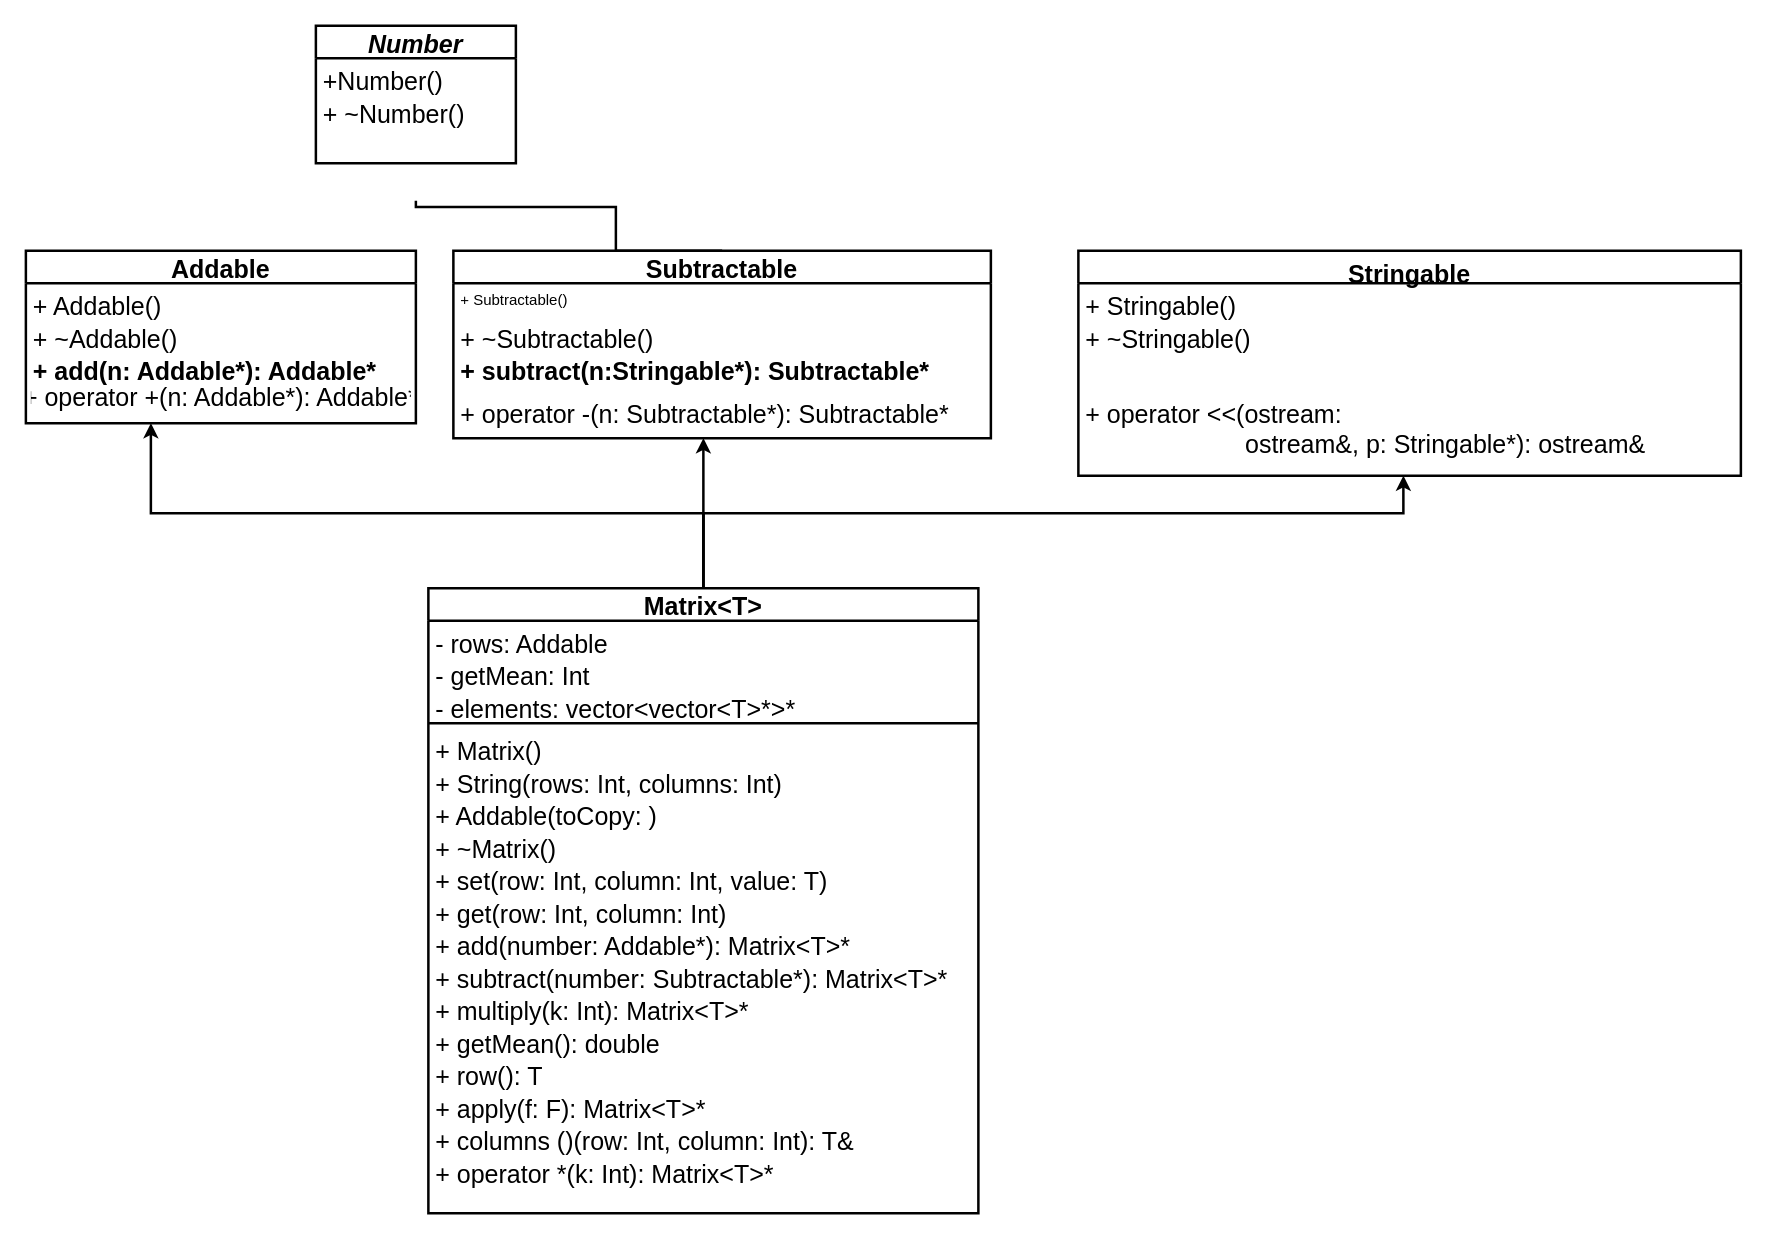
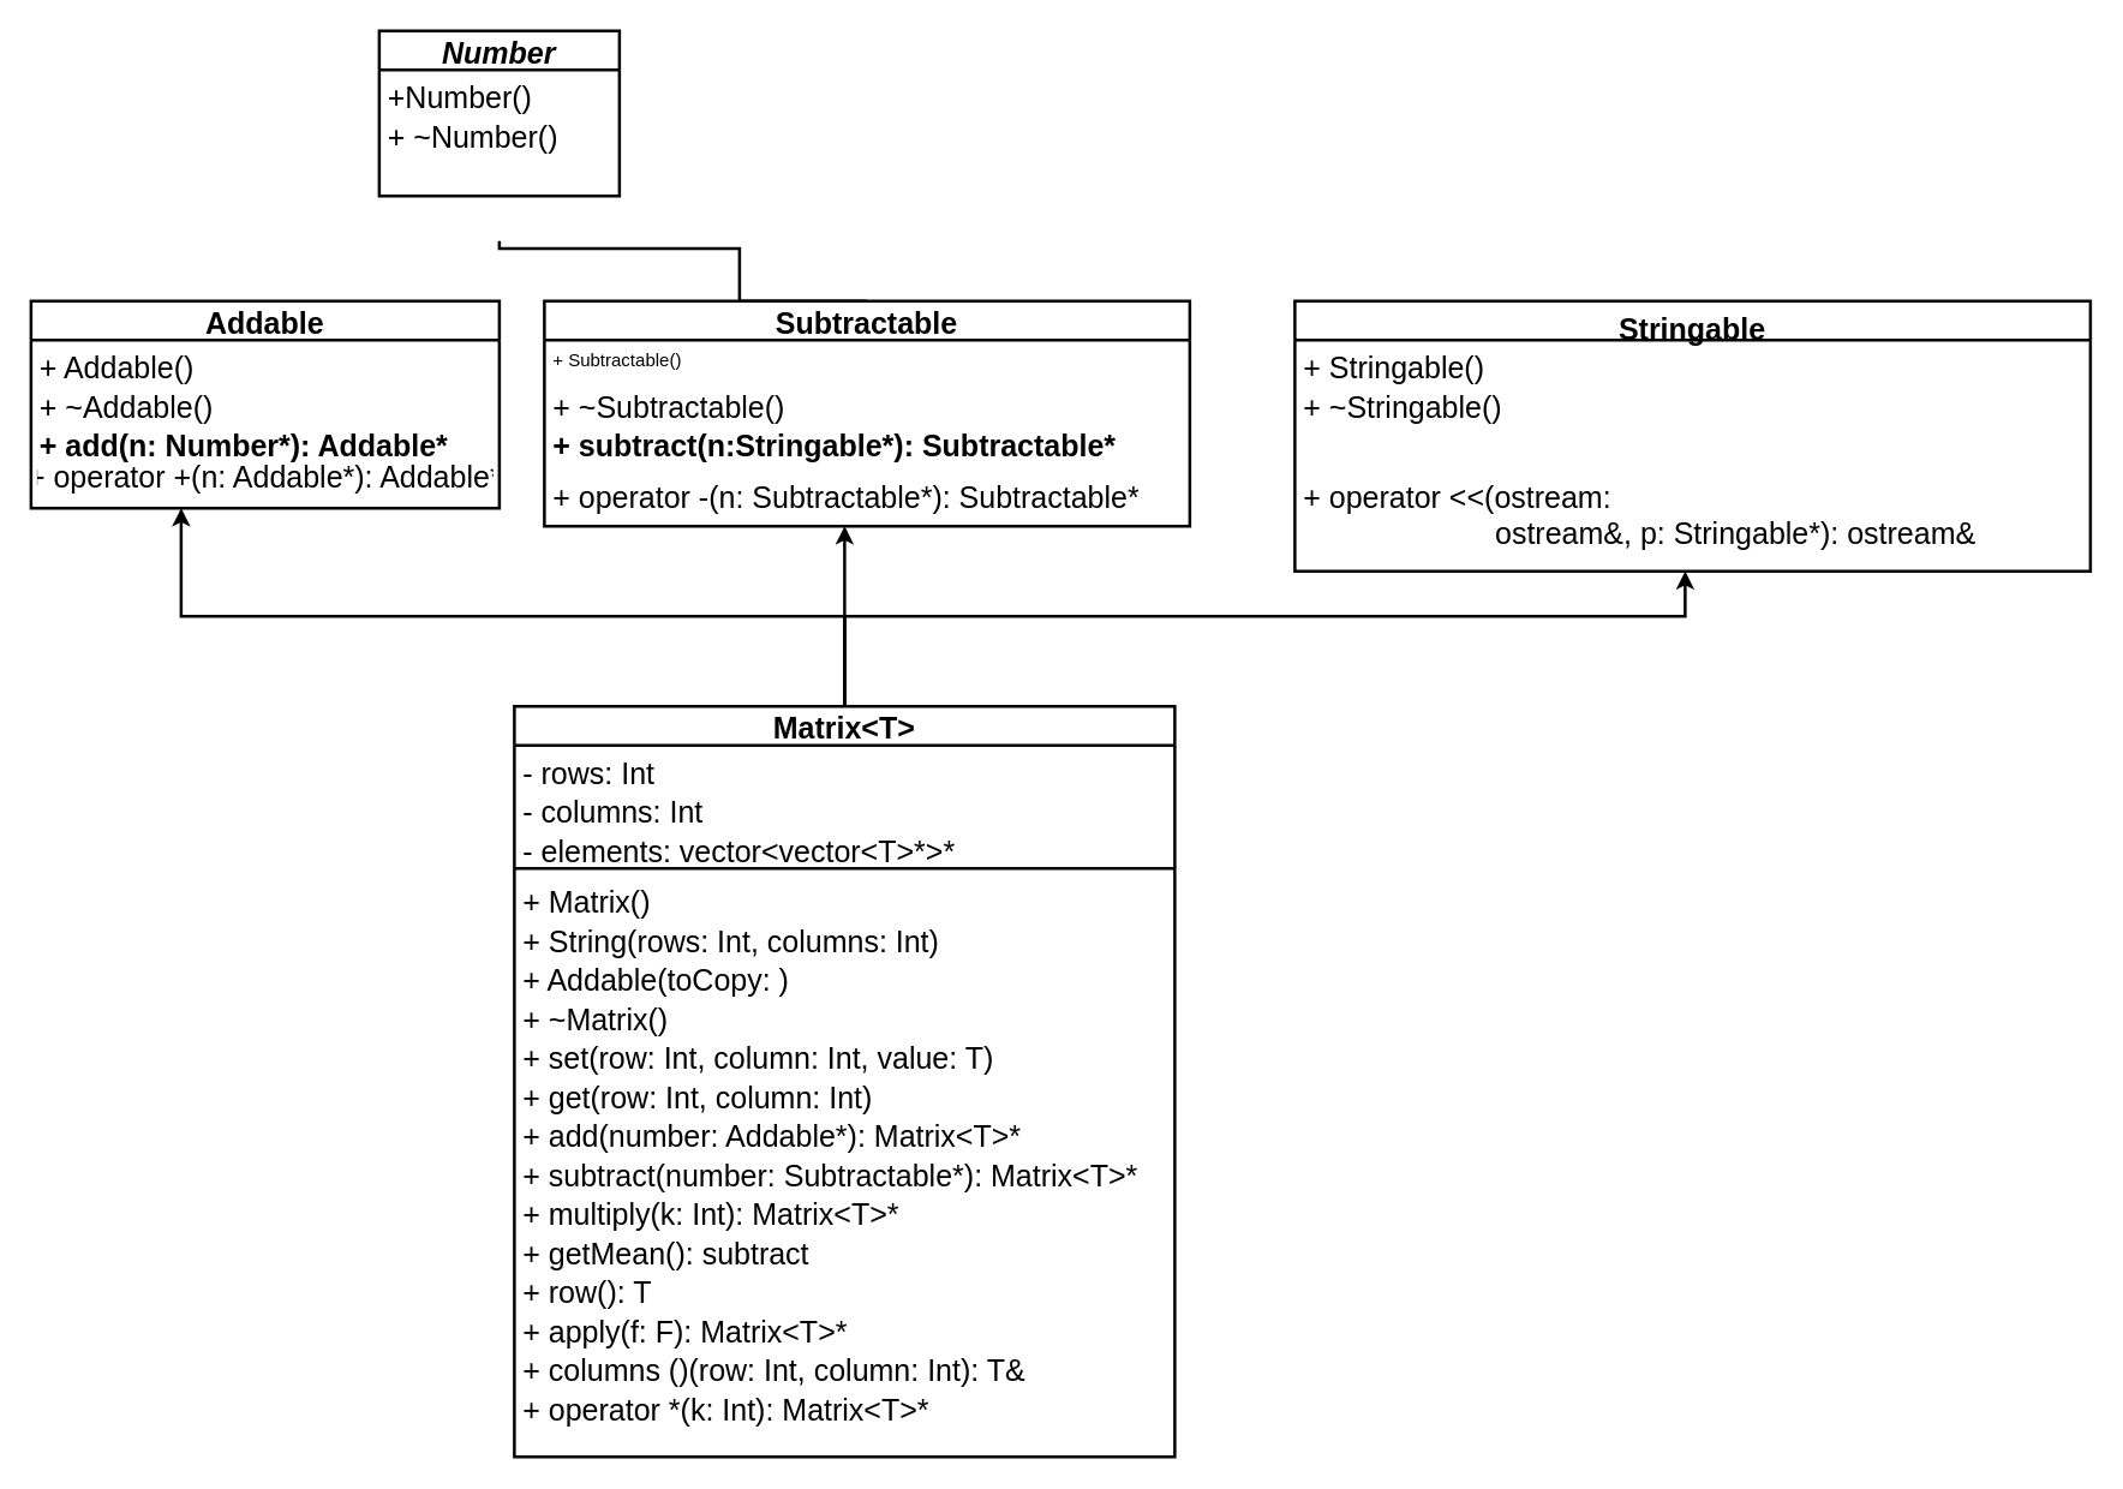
- <mxCell id="8" value="+ add(n: Addable*): Addable*" style="text;align=left;verticalAlign=top;spacingLeft=4;spacingRight=4;overflow=hidden;rotatable=0;points=[[0,0.5],[1,0.5]];portConstraint=eastwest;rounded=0;shadow=0;html=0;fontStyle=1;strokeWidth=2;spacing=2;fontSize=20;" vertex="1" parent="5"><mxGeometry y="78" width="312" height="26" as="geometry" /></mxCell>
+ <mxCell id="8" value="+ add(n: Number*): Addable*" style="text;align=left;verticalAlign=top;spacingLeft=4;spacingRight=4;overflow=hidden;rotatable=0;points=[[0,0.5],[1,0.5]];portConstraint=eastwest;rounded=0;shadow=0;html=0;fontStyle=1;strokeWidth=2;spacing=2;fontSize=20;" vertex="1" parent="5"><mxGeometry y="78" width="312" height="26" as="geometry" /></mxCell>
- <mxCell id="25" value="- rows: Addable" style="text;align=left;verticalAlign=top;spacingLeft=4;spacingRight=4;overflow=hidden;rotatable=0;points=[[0,0.5],[1,0.5]];portConstraint=eastwest;strokeWidth=2;spacing=2;fontSize=20;" vertex="1" parent="24"><mxGeometry y="26" width="440" height="26" as="geometry" /></mxCell>
+ <mxCell id="25" value="- rows: Int" style="text;align=left;verticalAlign=top;spacingLeft=4;spacingRight=4;overflow=hidden;rotatable=0;points=[[0,0.5],[1,0.5]];portConstraint=eastwest;strokeWidth=2;spacing=2;fontSize=20;" vertex="1" parent="24"><mxGeometry y="26" width="440" height="26" as="geometry" /></mxCell>
- <mxCell id="26" value="- getMean: Int" style="text;align=left;verticalAlign=top;spacingLeft=4;spacingRight=4;overflow=hidden;rotatable=0;points=[[0,0.5],[1,0.5]];portConstraint=eastwest;strokeWidth=2;spacing=2;fontSize=20;" vertex="1" parent="24"><mxGeometry y="52" width="440" height="26" as="geometry" /></mxCell>
+ <mxCell id="26" value="- columns: Int" style="text;align=left;verticalAlign=top;spacingLeft=4;spacingRight=4;overflow=hidden;rotatable=0;points=[[0,0.5],[1,0.5]];portConstraint=eastwest;strokeWidth=2;spacing=2;fontSize=20;" vertex="1" parent="24"><mxGeometry y="52" width="440" height="26" as="geometry" /></mxCell>
- <mxCell id="38" value="+ getMean(): double" style="text;align=left;verticalAlign=top;spacingLeft=4;spacingRight=4;overflow=hidden;rotatable=0;points=[[0,0.5],[1,0.5]];portConstraint=eastwest;strokeWidth=2;spacing=2;fontSize=20;" vertex="1" parent="24"><mxGeometry y="346" width="440" height="26" as="geometry" /></mxCell>
+ <mxCell id="38" value="+ getMean(): subtract" style="text;align=left;verticalAlign=top;spacingLeft=4;spacingRight=4;overflow=hidden;rotatable=0;points=[[0,0.5],[1,0.5]];portConstraint=eastwest;strokeWidth=2;spacing=2;fontSize=20;" vertex="1" parent="24"><mxGeometry y="346" width="440" height="26" as="geometry" /></mxCell>
